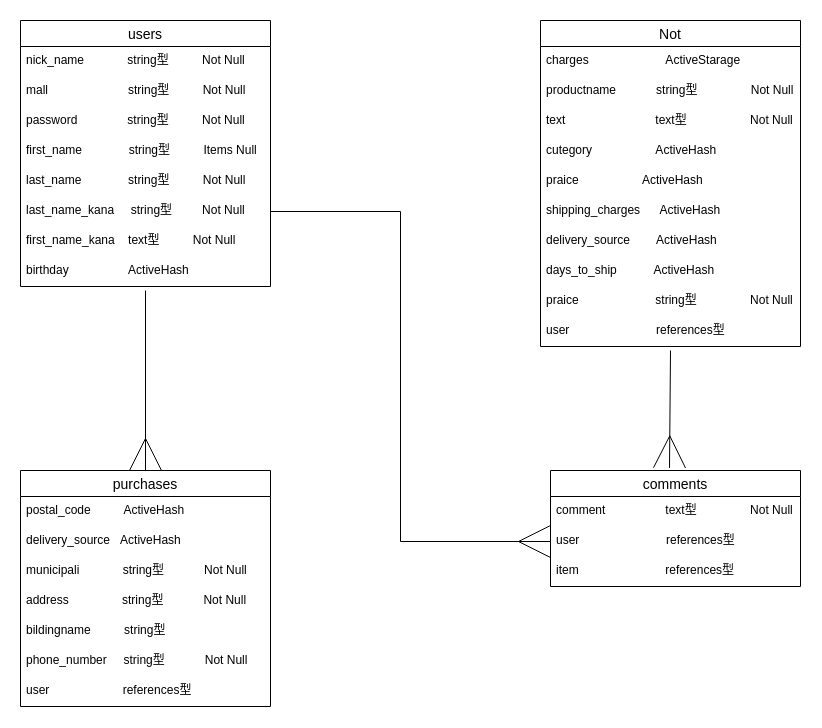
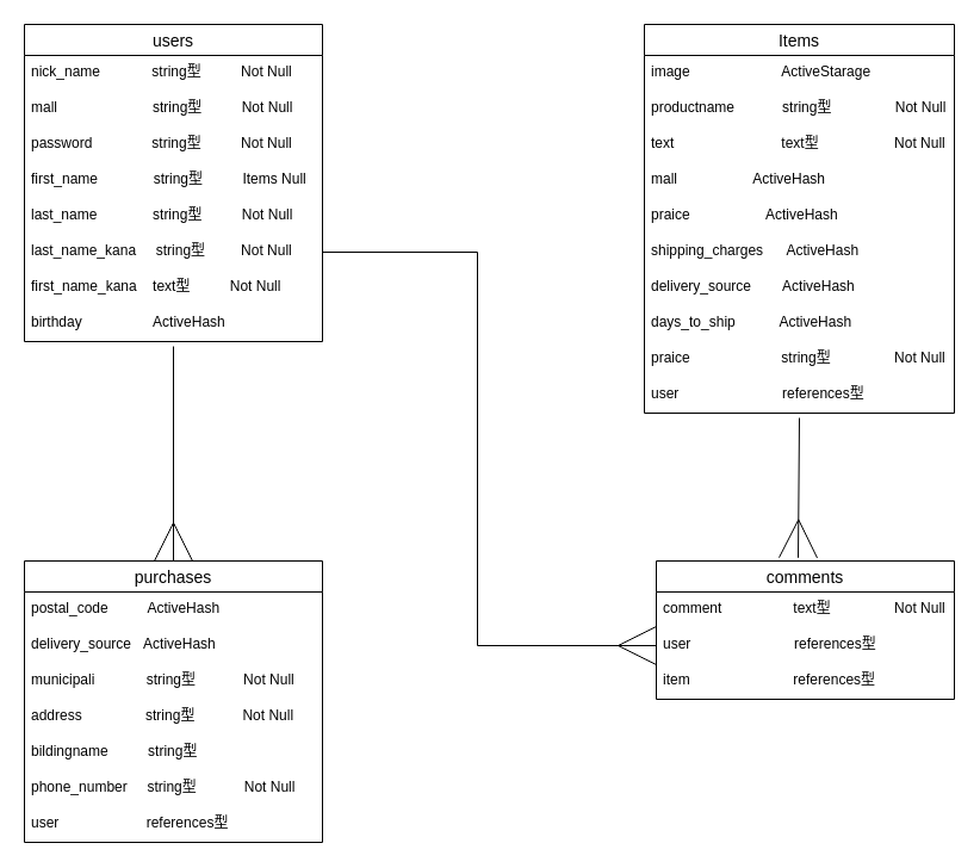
- <mxCell id="20" value="Not" style="swimlane;fontStyle=0;childLayout=stackLayout;horizontal=1;startSize=26;horizontalStack=0;resizeParent=1;resizeParentMax=0;resizeLast=0;collapsible=1;marginBottom=0;align=center;fontSize=14;" parent="1" vertex="1"><mxGeometry x="540" y="20" width="260" height="326" as="geometry" /></mxCell>
+ <mxCell id="20" value="Items" style="swimlane;fontStyle=0;childLayout=stackLayout;horizontal=1;startSize=26;horizontalStack=0;resizeParent=1;resizeParentMax=0;resizeLast=0;collapsible=1;marginBottom=0;align=center;fontSize=14;" parent="1" vertex="1"><mxGeometry x="540" y="20" width="260" height="326" as="geometry" /></mxCell>
- <mxCell id="21" value="charges                       ActiveStarage     " style="text;strokeColor=none;fillColor=none;spacingLeft=4;spacingRight=4;overflow=hidden;rotatable=0;points=[[0,0.5],[1,0.5]];portConstraint=eastwest;fontSize=12;" parent="20" vertex="1"><mxGeometry y="26" width="260" height="30" as="geometry" /></mxCell>
+ <mxCell id="21" value="image                       ActiveStarage     " style="text;strokeColor=none;fillColor=none;spacingLeft=4;spacingRight=4;overflow=hidden;rotatable=0;points=[[0,0.5],[1,0.5]];portConstraint=eastwest;fontSize=12;" parent="20" vertex="1"><mxGeometry y="26" width="260" height="30" as="geometry" /></mxCell>
- <mxCell id="24" value="cutegory                   ActiveHash " style="text;strokeColor=none;fillColor=none;spacingLeft=4;spacingRight=4;overflow=hidden;rotatable=0;points=[[0,0.5],[1,0.5]];portConstraint=eastwest;fontSize=12;" parent="20" vertex="1"><mxGeometry y="116" width="260" height="30" as="geometry" /></mxCell>
+ <mxCell id="24" value="mall                   ActiveHash " style="text;strokeColor=none;fillColor=none;spacingLeft=4;spacingRight=4;overflow=hidden;rotatable=0;points=[[0,0.5],[1,0.5]];portConstraint=eastwest;fontSize=12;" parent="20" vertex="1"><mxGeometry y="116" width="260" height="30" as="geometry" /></mxCell>
